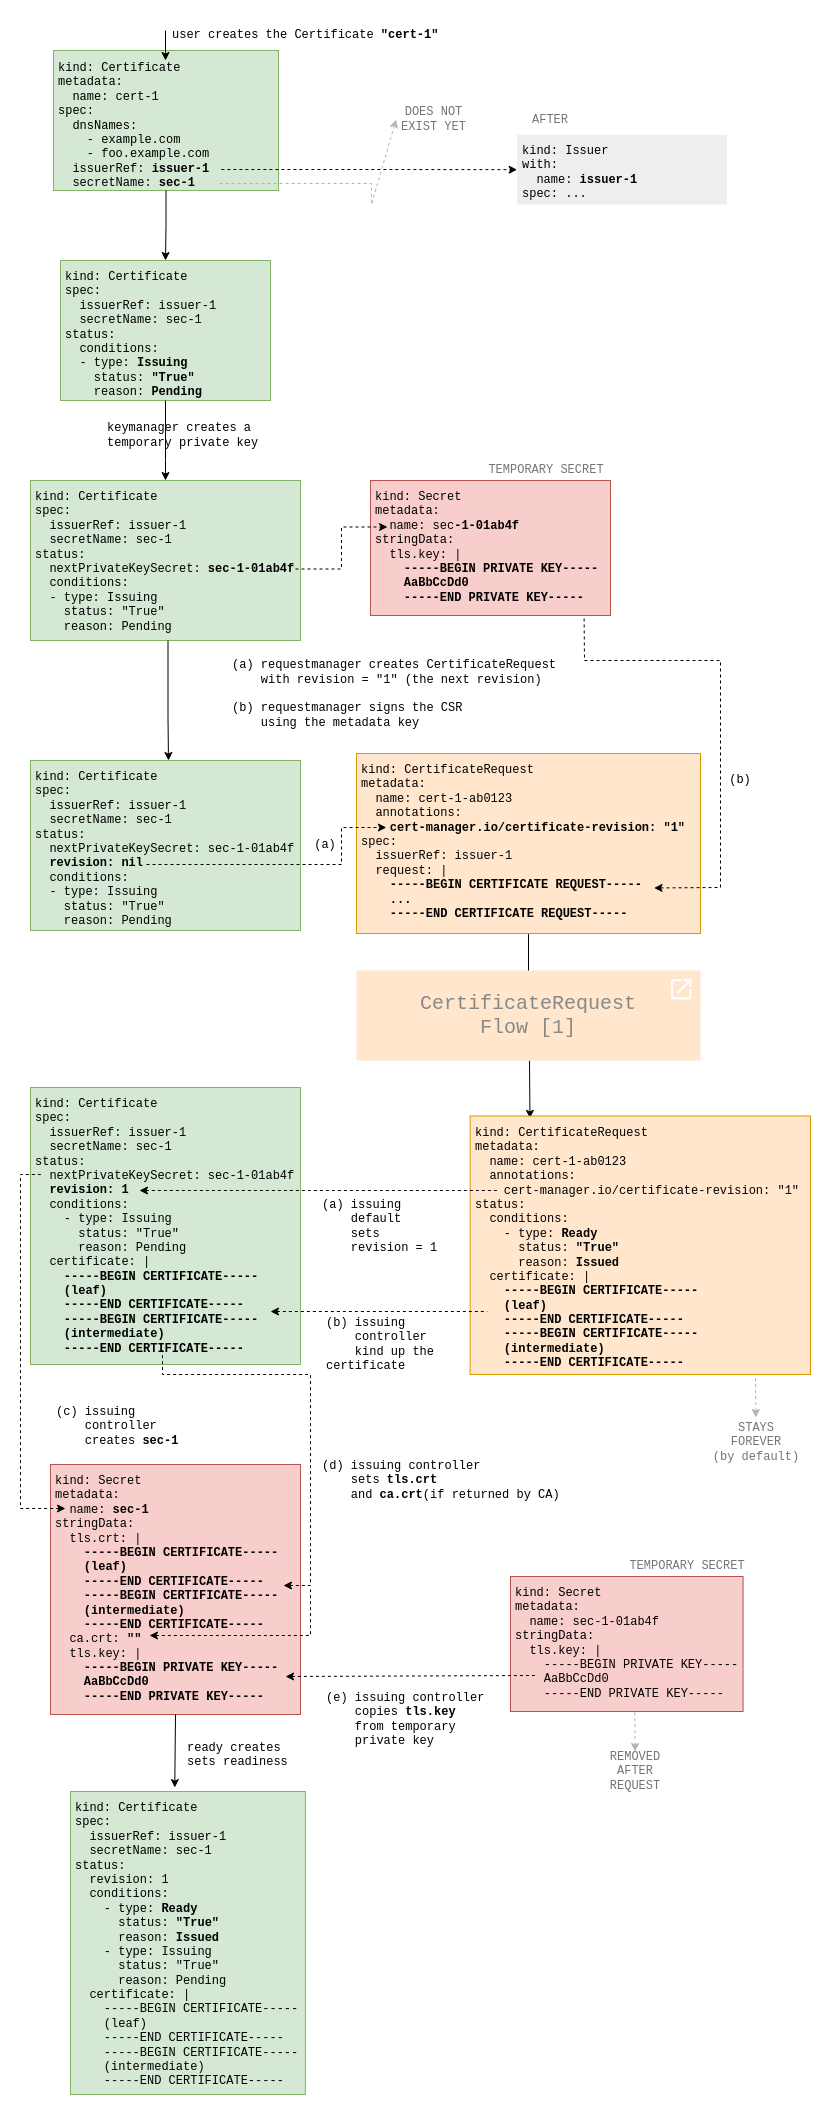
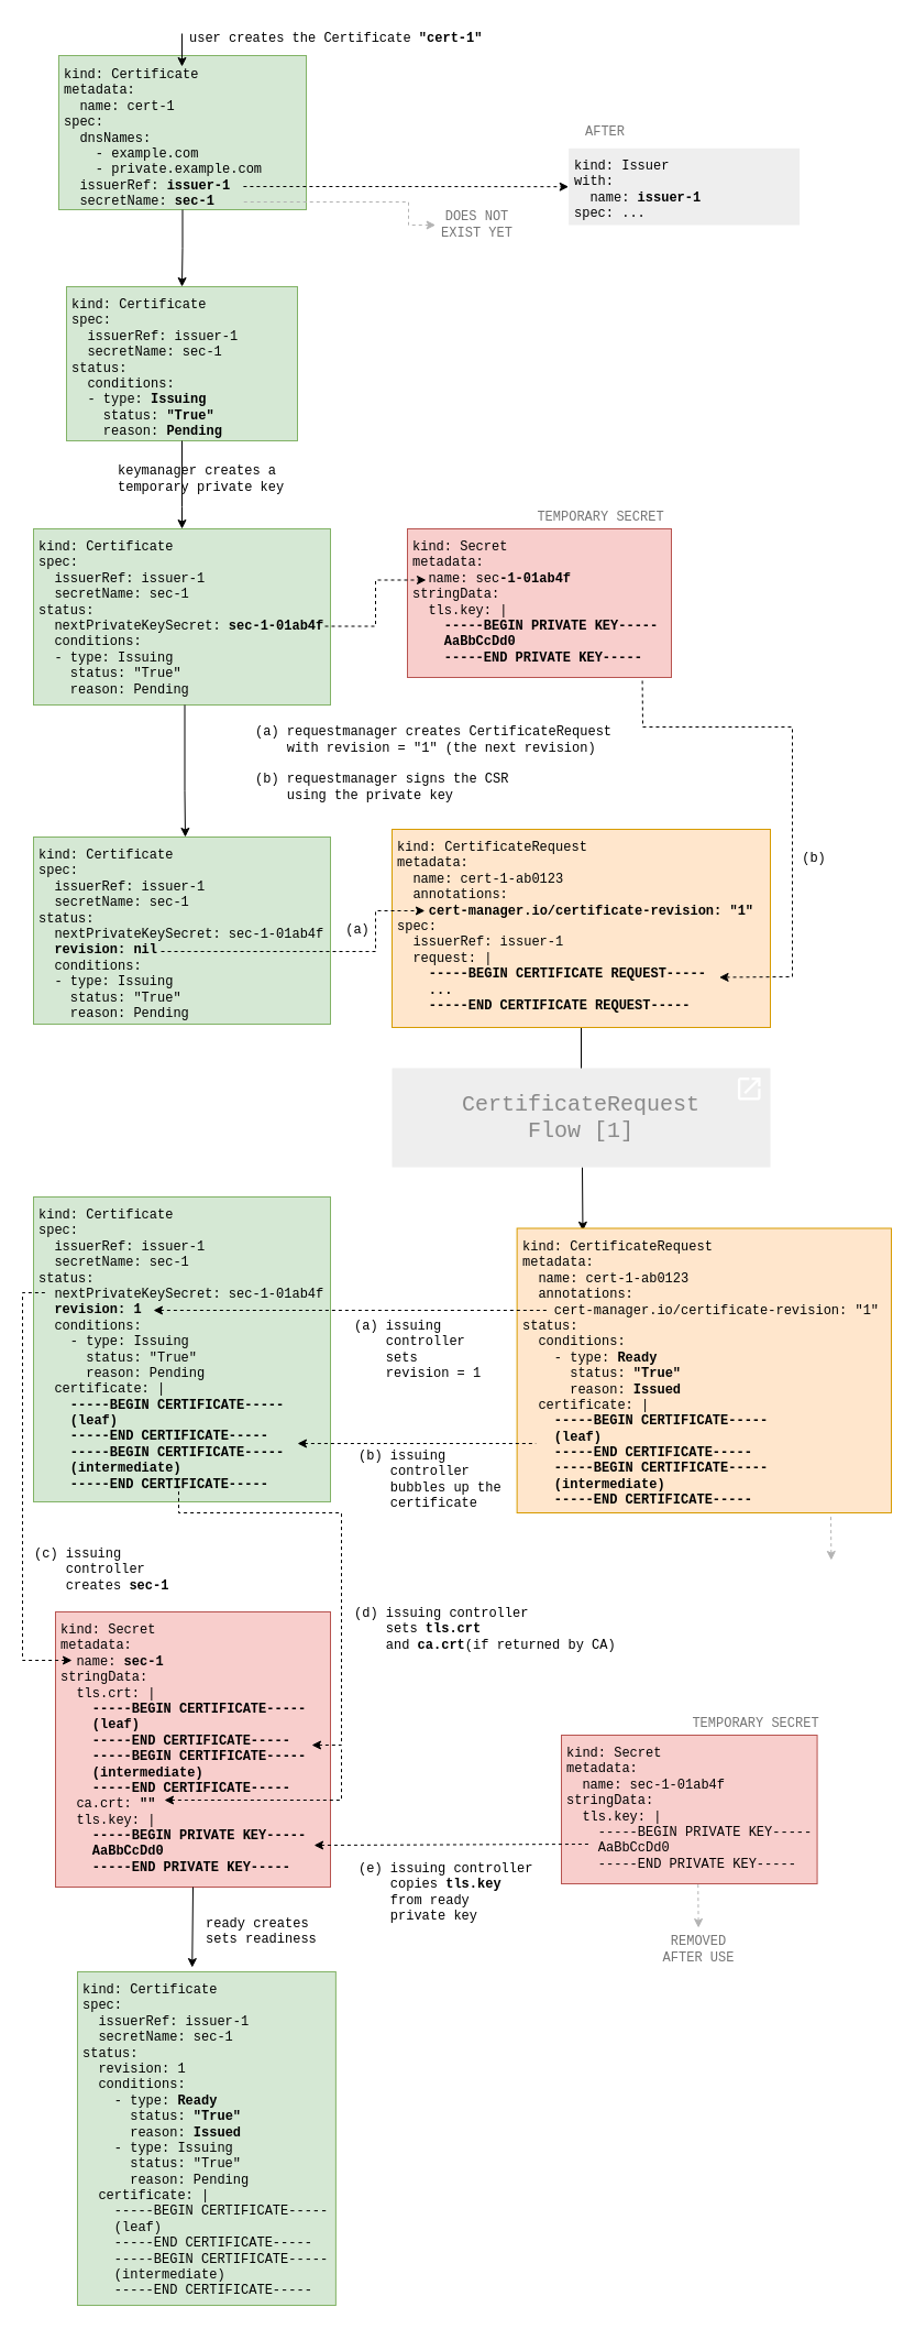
- <mxCell id="58" value="&lt;div&gt;&lt;font&gt;DOES NOT EXIST YET&lt;/font&gt;&lt;/div&gt;" style="text;html=1;strokeColor=none;fillColor=none;align=center;verticalAlign=middle;whiteSpace=wrap;rounded=0;fontFamily=Courier New;fontColor=#757575;" parent="1" vertex="1"><mxGeometry x="395.63" y="99" width="75" height="40" as="geometry" /></mxCell>
+ <mxCell id="58" value="&lt;div&gt;&lt;font&gt;DOES NOT EXIST YET&lt;/font&gt;&lt;/div&gt;" style="text;html=1;strokeColor=none;fillColor=none;align=center;verticalAlign=middle;whiteSpace=wrap;rounded=0;fontFamily=Courier New;fontColor=#757575;" parent="1" vertex="1"><mxGeometry x="395.63" y="184" width="75" height="40" as="geometry" /></mxCell>
- <mxCell id="8" value="kind: Certificate&lt;br&gt;metadata:&lt;br&gt;&amp;nbsp; name: cert-1&lt;br&gt;spec:&lt;br&gt;&amp;nbsp; dnsNames:&lt;br&gt;&amp;nbsp; &amp;nbsp; - example.com&lt;br&gt;&amp;nbsp; &amp;nbsp; - foo.example.com&lt;br&gt;&amp;nbsp; issuerRef: &lt;b&gt;issuer-1&lt;/b&gt;&lt;br&gt;&amp;nbsp; secretName: &lt;b&gt;sec-1&lt;/b&gt;" style="text;html=1;strokeColor=none;fillColor=none;align=left;verticalAlign=top;whiteSpace=wrap;rounded=0;fontFamily=Courier New;spacing=5;" parent="6" vertex="1"><mxGeometry y="0.66" width="225" height="139.34" as="geometry" /></mxCell>
+ <mxCell id="8" value="kind: Certificate&lt;br&gt;metadata:&lt;br&gt;&amp;nbsp; name: cert-1&lt;br&gt;spec:&lt;br&gt;&amp;nbsp; dnsNames:&lt;br&gt;&amp;nbsp; &amp;nbsp; - example.com&lt;br&gt;&amp;nbsp; &amp;nbsp; - private.example.com&lt;br&gt;&amp;nbsp; issuerRef: &lt;b&gt;issuer-1&lt;/b&gt;&lt;br&gt;&amp;nbsp; secretName: &lt;b&gt;sec-1&lt;/b&gt;" style="text;html=1;strokeColor=none;fillColor=none;align=left;verticalAlign=top;whiteSpace=wrap;rounded=0;fontFamily=Courier New;spacing=5;" parent="6" vertex="1"><mxGeometry y="0.66" width="225" height="139.34" as="geometry" /></mxCell>
- <mxCell id="28" value="(b) requestmanager signs the CSR&amp;nbsp; &amp;nbsp; &amp;nbsp; using the metadata key" style="text;html=1;strokeColor=none;fillColor=none;align=left;verticalAlign=middle;whiteSpace=wrap;rounded=0;fontFamily=Courier New;" parent="1" vertex="1"><mxGeometry x="230" y="690" width="250" height="50" as="geometry" /></mxCell>
+ <mxCell id="28" value="(b) requestmanager signs the CSR&amp;nbsp; &amp;nbsp; &amp;nbsp; using the private key" style="text;html=1;strokeColor=none;fillColor=none;align=left;verticalAlign=middle;whiteSpace=wrap;rounded=0;fontFamily=Courier New;" parent="1" vertex="1"><mxGeometry x="230" y="690" width="250" height="50" as="geometry" /></mxCell>
- <mxCell id="61" value="CertificateRequest&lt;br&gt;Flow [1]" style="rounded=0;whiteSpace=wrap;html=1;align=center;fontFamily=Courier New;strokeColor=none;fillColor=#ffe6cc;fontSize=20;fontColor=#898989;" parent="1" vertex="1"><mxGeometry x="356" y="970" width="344" height="90" as="geometry" /></mxCell>
+ <mxCell id="61" value="CertificateRequest&lt;br&gt;Flow [1]" style="rounded=0;whiteSpace=wrap;html=1;align=center;fontFamily=Courier New;strokeColor=none;fillColor=#EEEEEE;fontSize=20;fontColor=#898989;" parent="1" vertex="1"><mxGeometry x="356" y="970" width="344" height="90" as="geometry" /></mxCell>
- <mxCell id="35" value="&lt;span style=&quot;color: rgb(0, 0, 0); font-family: &amp;quot;courier new&amp;quot;; font-size: 12px; font-style: normal; font-weight: 400; letter-spacing: normal; text-align: left; text-indent: 0px; text-transform: none; word-spacing: 0px; display: inline; float: none;&quot;&gt;(a) issuing&lt;br&gt;&amp;nbsp; &amp;nbsp; default&lt;br&gt;&amp;nbsp; &amp;nbsp; sets&lt;br&gt;&amp;nbsp; &amp;nbsp; revision = 1&lt;br&gt;&lt;/span&gt;" style="text;html=1;strokeColor=none;fillColor=none;align=left;verticalAlign=middle;whiteSpace=wrap;rounded=0;fontFamily=Courier New;labelBackgroundColor=none;" parent="1" vertex="1"><mxGeometry x="320" y="1196" width="180" height="60" as="geometry" /></mxCell>
+ <mxCell id="35" value="&lt;span style=&quot;color: rgb(0, 0, 0); font-family: &amp;quot;courier new&amp;quot;; font-size: 12px; font-style: normal; font-weight: 400; letter-spacing: normal; text-align: left; text-indent: 0px; text-transform: none; word-spacing: 0px; display: inline; float: none;&quot;&gt;(a) issuing&lt;br&gt;&amp;nbsp; &amp;nbsp; controller&lt;br&gt;&amp;nbsp; &amp;nbsp; sets&lt;br&gt;&amp;nbsp; &amp;nbsp; revision = 1&lt;br&gt;&lt;/span&gt;" style="text;html=1;strokeColor=none;fillColor=none;align=left;verticalAlign=middle;whiteSpace=wrap;rounded=0;fontFamily=Courier New;labelBackgroundColor=none;" parent="1" vertex="1"><mxGeometry x="320" y="1196" width="180" height="60" as="geometry" /></mxCell>
- <mxCell id="34" value="(b) issuing&lt;br&gt;&amp;nbsp; &amp;nbsp; controller&amp;nbsp; &amp;nbsp; &amp;nbsp; &amp;nbsp; &amp;nbsp; &amp;nbsp; &amp;nbsp; kind up the&amp;nbsp; &amp;nbsp; &amp;nbsp; &amp;nbsp; &amp;nbsp; certificate" style="text;html=1;strokeColor=none;fillColor=none;align=left;verticalAlign=middle;whiteSpace=wrap;rounded=0;fontFamily=Courier New;" parent="1" vertex="1"><mxGeometry x="324" y="1314" width="180" height="60" as="geometry" /></mxCell>
+ <mxCell id="34" value="(b) issuing&lt;br&gt;&amp;nbsp; &amp;nbsp; controller&amp;nbsp; &amp;nbsp; &amp;nbsp; &amp;nbsp; &amp;nbsp; &amp;nbsp; &amp;nbsp; bubbles up the&amp;nbsp; &amp;nbsp; &amp;nbsp; &amp;nbsp; &amp;nbsp; certificate" style="text;html=1;strokeColor=none;fillColor=none;align=left;verticalAlign=middle;whiteSpace=wrap;rounded=0;fontFamily=Courier New;" parent="1" vertex="1"><mxGeometry x="324" y="1314" width="180" height="60" as="geometry" /></mxCell>
- <mxCell id="50" value="(c) issuing&lt;br&gt;&amp;nbsp; &amp;nbsp; controller&lt;br&gt;&amp;nbsp; &amp;nbsp; creates &lt;b&gt;sec-1&lt;/b&gt;" style="text;html=1;strokeColor=none;fillColor=none;align=left;verticalAlign=top;whiteSpace=wrap;rounded=0;fontFamily=Courier New;" parent="1" vertex="1"><mxGeometry x="54.38" y="1398" width="149.24" height="50" as="geometry" /></mxCell>
+ <mxCell id="50" value="(c) issuing&lt;br&gt;&amp;nbsp; &amp;nbsp; controller&lt;br&gt;&amp;nbsp; &amp;nbsp; creates &lt;b&gt;sec-1&lt;/b&gt;" style="text;html=1;strokeColor=none;fillColor=none;align=left;verticalAlign=top;whiteSpace=wrap;rounded=0;fontFamily=Courier New;" parent="1" vertex="1"><mxGeometry x="29.38" y="1398" width="149.24" height="50" as="geometry" /></mxCell>
- <mxCell id="44" value="&lt;div&gt;&lt;font&gt;STAYS FOREVER&lt;br&gt;(by default)&lt;br&gt;&lt;/font&gt;&lt;/div&gt;" style="text;html=1;strokeColor=none;fillColor=none;align=center;verticalAlign=middle;whiteSpace=wrap;rounded=0;fontFamily=Courier New;fontColor=#757575;" parent="42" vertex="1"><mxGeometry x="241.37" y="306.5" width="90" height="40" as="geometry" /></mxCell>
- <mxCell id="56" value="(e) issuing controller&lt;br&gt;&amp;nbsp; &amp;nbsp; copies&amp;nbsp;&lt;b&gt;tls.key&lt;br&gt;&lt;/b&gt;&amp;nbsp; &amp;nbsp; from temporary&lt;br&gt;&amp;nbsp; &amp;nbsp; private key" style="text;html=1;strokeColor=none;fillColor=none;align=left;verticalAlign=top;whiteSpace=wrap;rounded=0;fontFamily=Courier New;" parent="1" vertex="1"><mxGeometry x="324" y="1684" width="304.37" height="60" as="geometry" /></mxCell>
+ <mxCell id="56" value="(e) issuing controller&lt;br&gt;&amp;nbsp; &amp;nbsp; copies&amp;nbsp;&lt;b&gt;tls.key&lt;br&gt;&lt;/b&gt;&amp;nbsp; &amp;nbsp; from ready&lt;br&gt;&amp;nbsp; &amp;nbsp; private key" style="text;html=1;strokeColor=none;fillColor=none;align=left;verticalAlign=top;whiteSpace=wrap;rounded=0;fontFamily=Courier New;" parent="1" vertex="1"><mxGeometry x="324" y="1684" width="304.37" height="60" as="geometry" /></mxCell>
- <mxCell id="48" value="&lt;div&gt;&lt;font&gt;REMOVED AFTER REQUEST&lt;/font&gt;&lt;/div&gt;" style="text;html=1;strokeColor=none;fillColor=none;align=center;verticalAlign=middle;whiteSpace=wrap;rounded=0;fontFamily=Courier New;fontColor=#757575;" parent="1" vertex="1"><mxGeometry x="589.63" y="1751" width="90" height="40" as="geometry" /></mxCell>
+ <mxCell id="48" value="&lt;div&gt;&lt;font&gt;REMOVED AFTER USE&lt;/font&gt;&lt;/div&gt;" style="text;html=1;strokeColor=none;fillColor=none;align=center;verticalAlign=middle;whiteSpace=wrap;rounded=0;fontFamily=Courier New;fontColor=#757575;" parent="1" vertex="1"><mxGeometry x="589.63" y="1751" width="90" height="40" as="geometry" /></mxCell>
